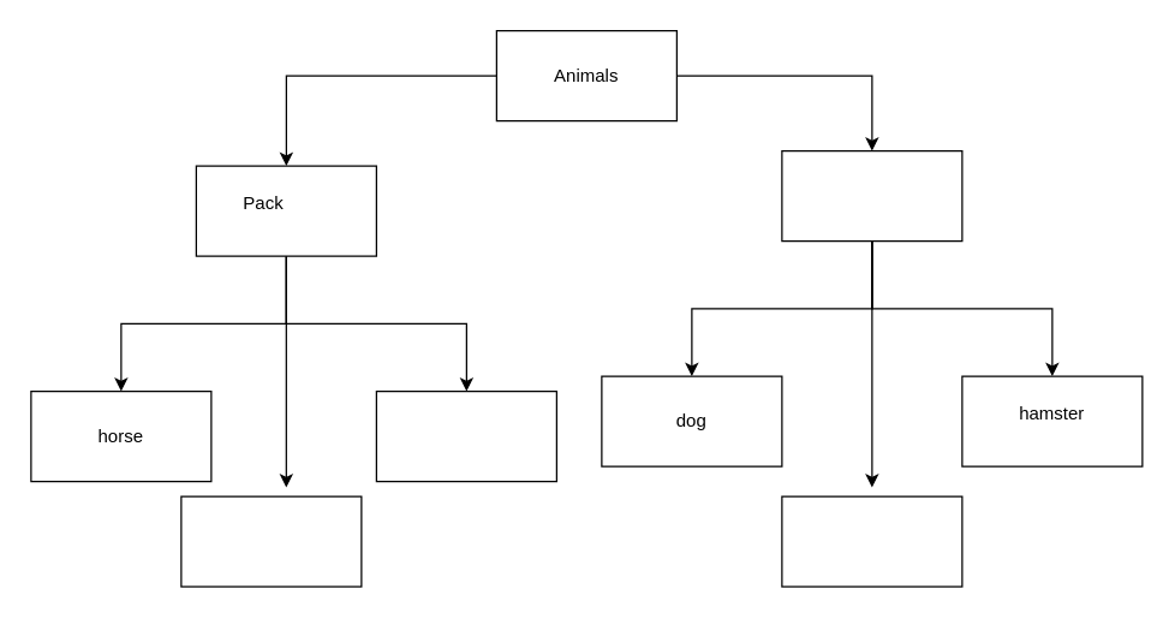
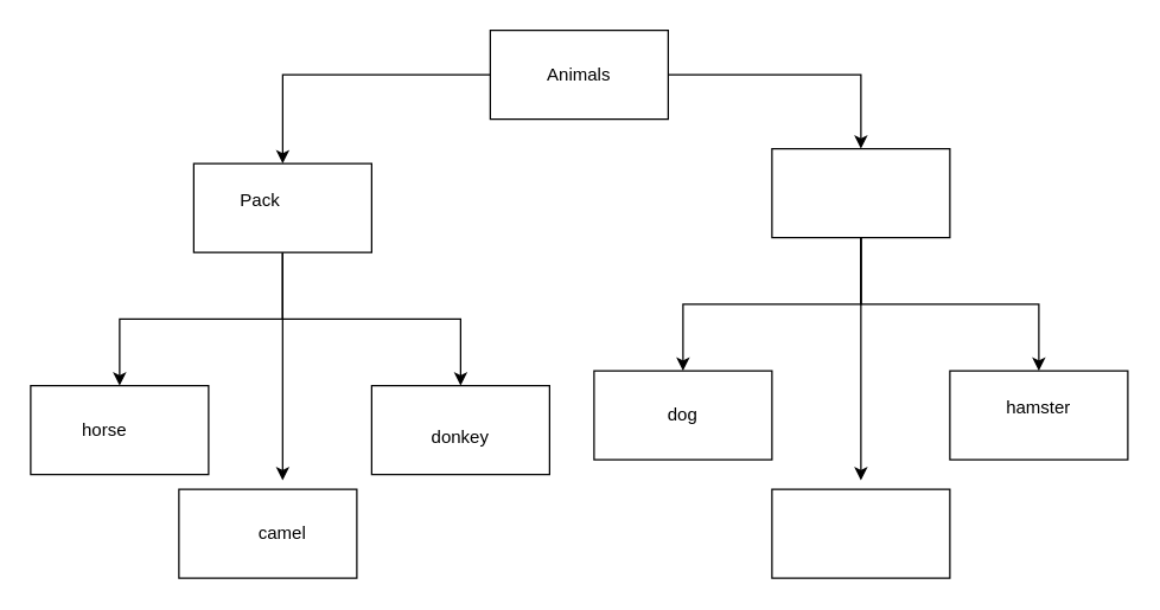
- <mxCell id="22" value="horse" style="text;html=1;strokeColor=none;fillColor=none;align=center;verticalAlign=middle;whiteSpace=wrap;rounded=0;" vertex="1" parent="1"><mxGeometry x="50" y="275" width="60" height="30" as="geometry" /></mxCell>
+ <mxCell id="22" value="horse" style="text;html=1;strokeColor=none;fillColor=none;align=center;verticalAlign=middle;whiteSpace=wrap;rounded=0;" vertex="1" parent="1"><mxGeometry x="40" y="275" width="60" height="30" as="geometry" /></mxCell>
+ <mxCell id="24" value="donkey" style="text;html=1;strokeColor=none;fillColor=none;align=center;verticalAlign=middle;whiteSpace=wrap;rounded=0;" vertex="1" parent="1"><mxGeometry x="280" y="280" width="60" height="30" as="geometry" /></mxCell>
+ <mxCell id="21" value="camel" style="text;html=1;strokeColor=none;fillColor=none;align=center;verticalAlign=middle;whiteSpace=wrap;rounded=0;" vertex="1" parent="1"><mxGeometry x="160" y="345" width="60" height="30" as="geometry" /></mxCell>
